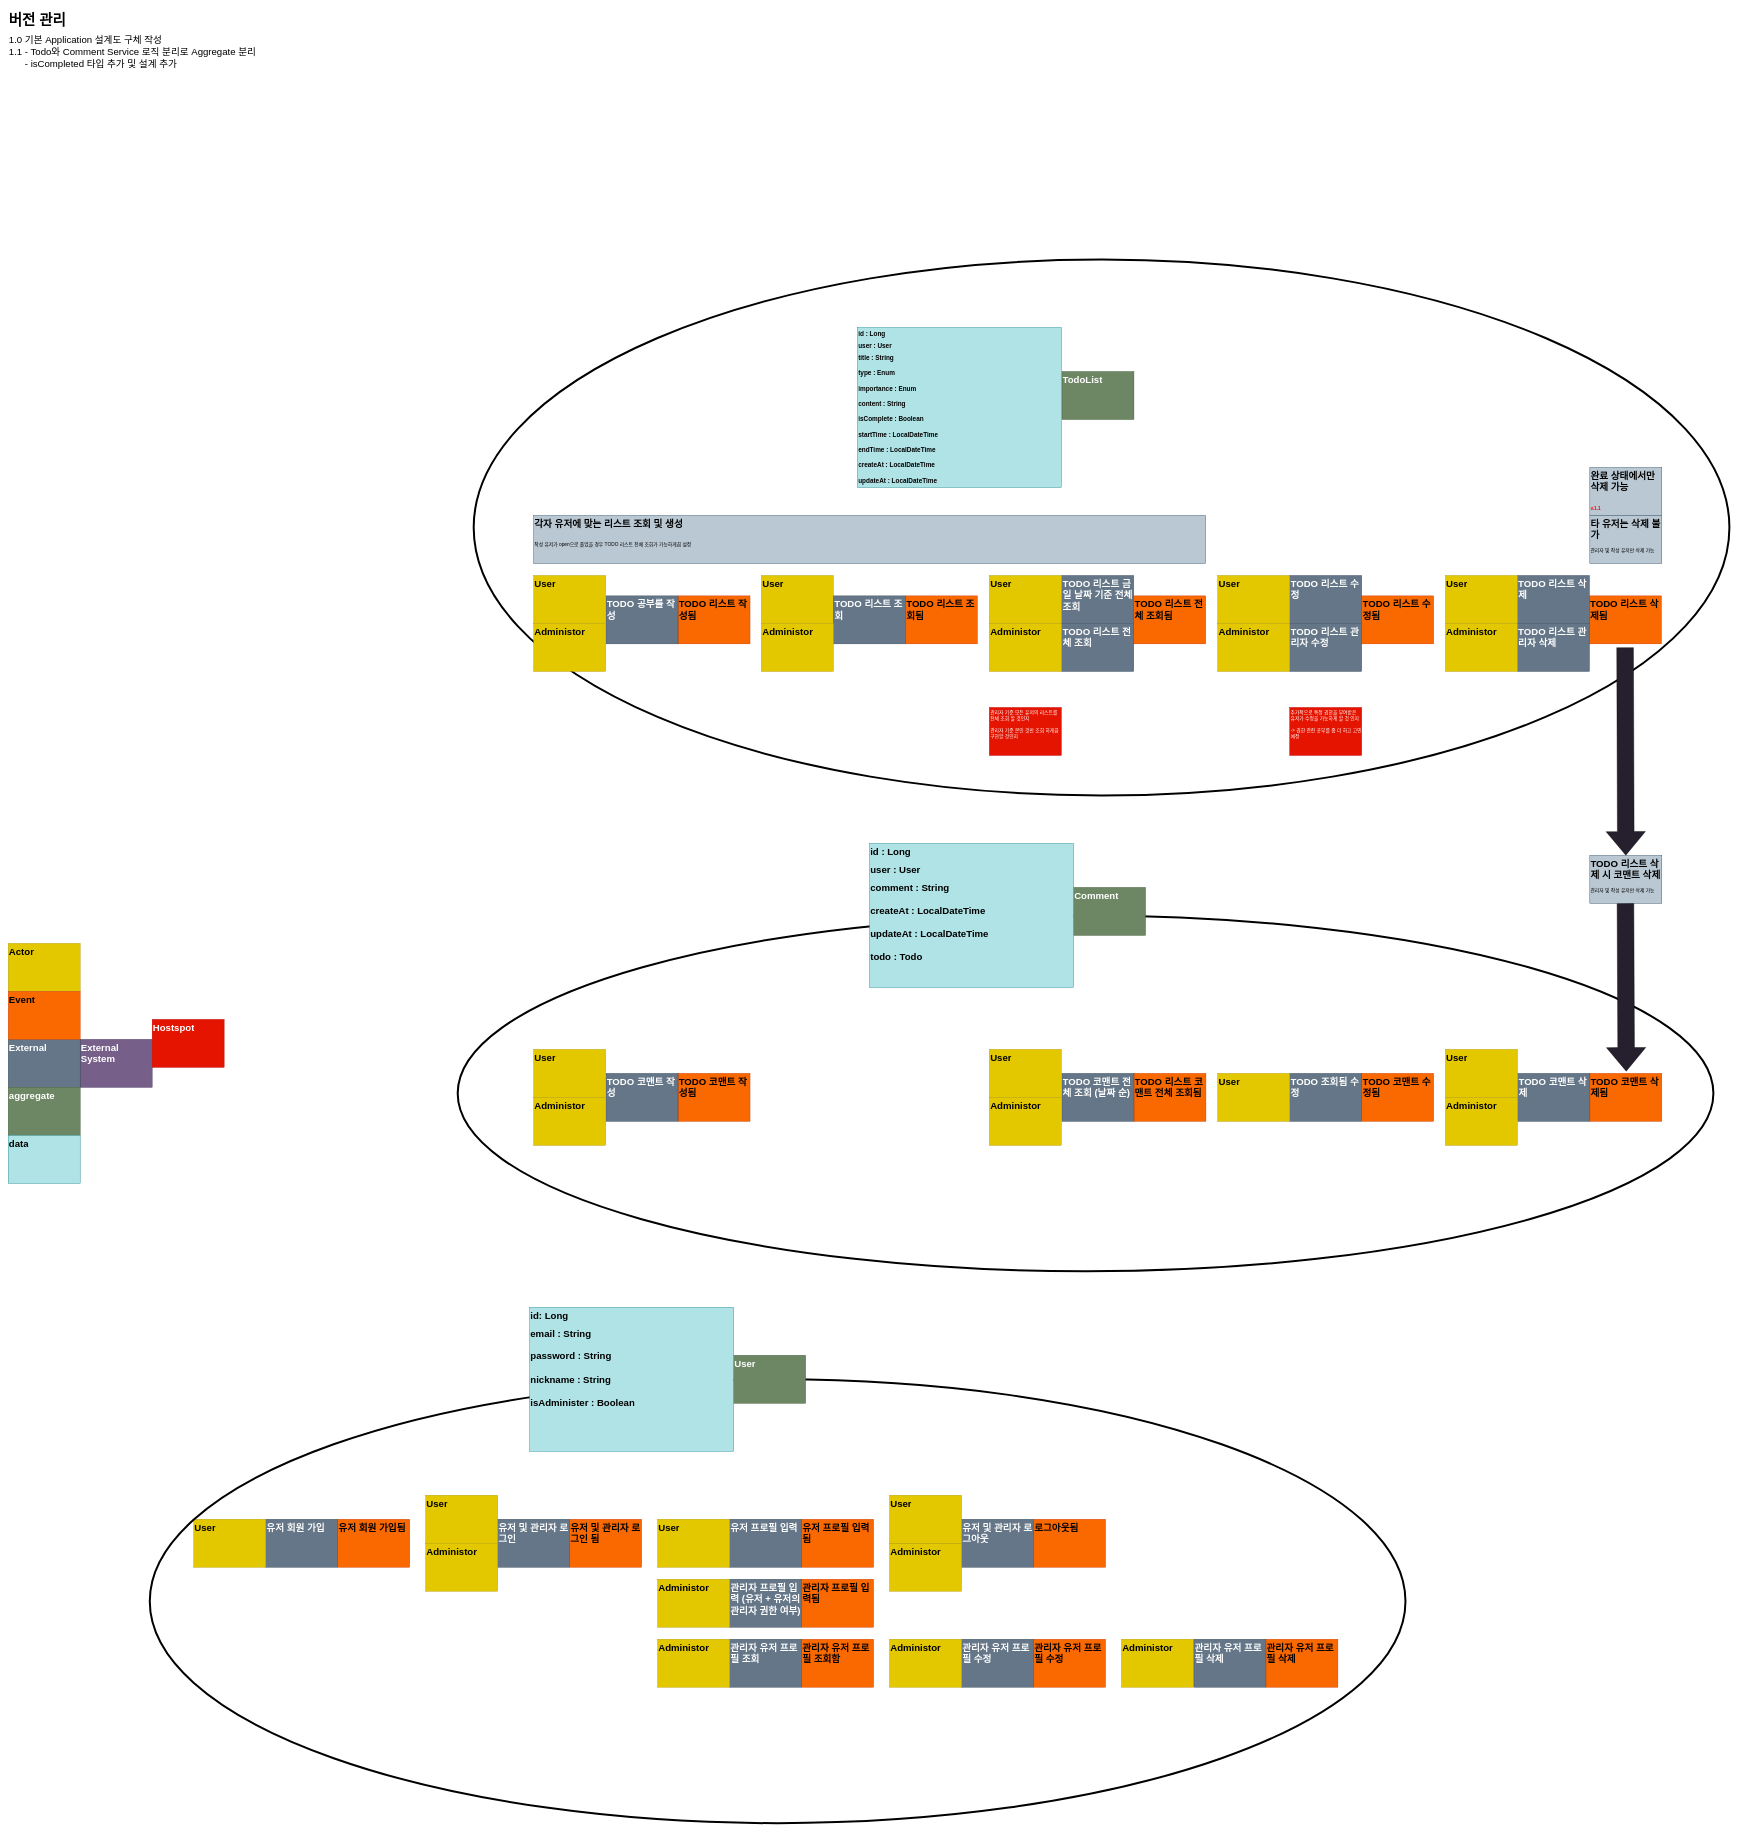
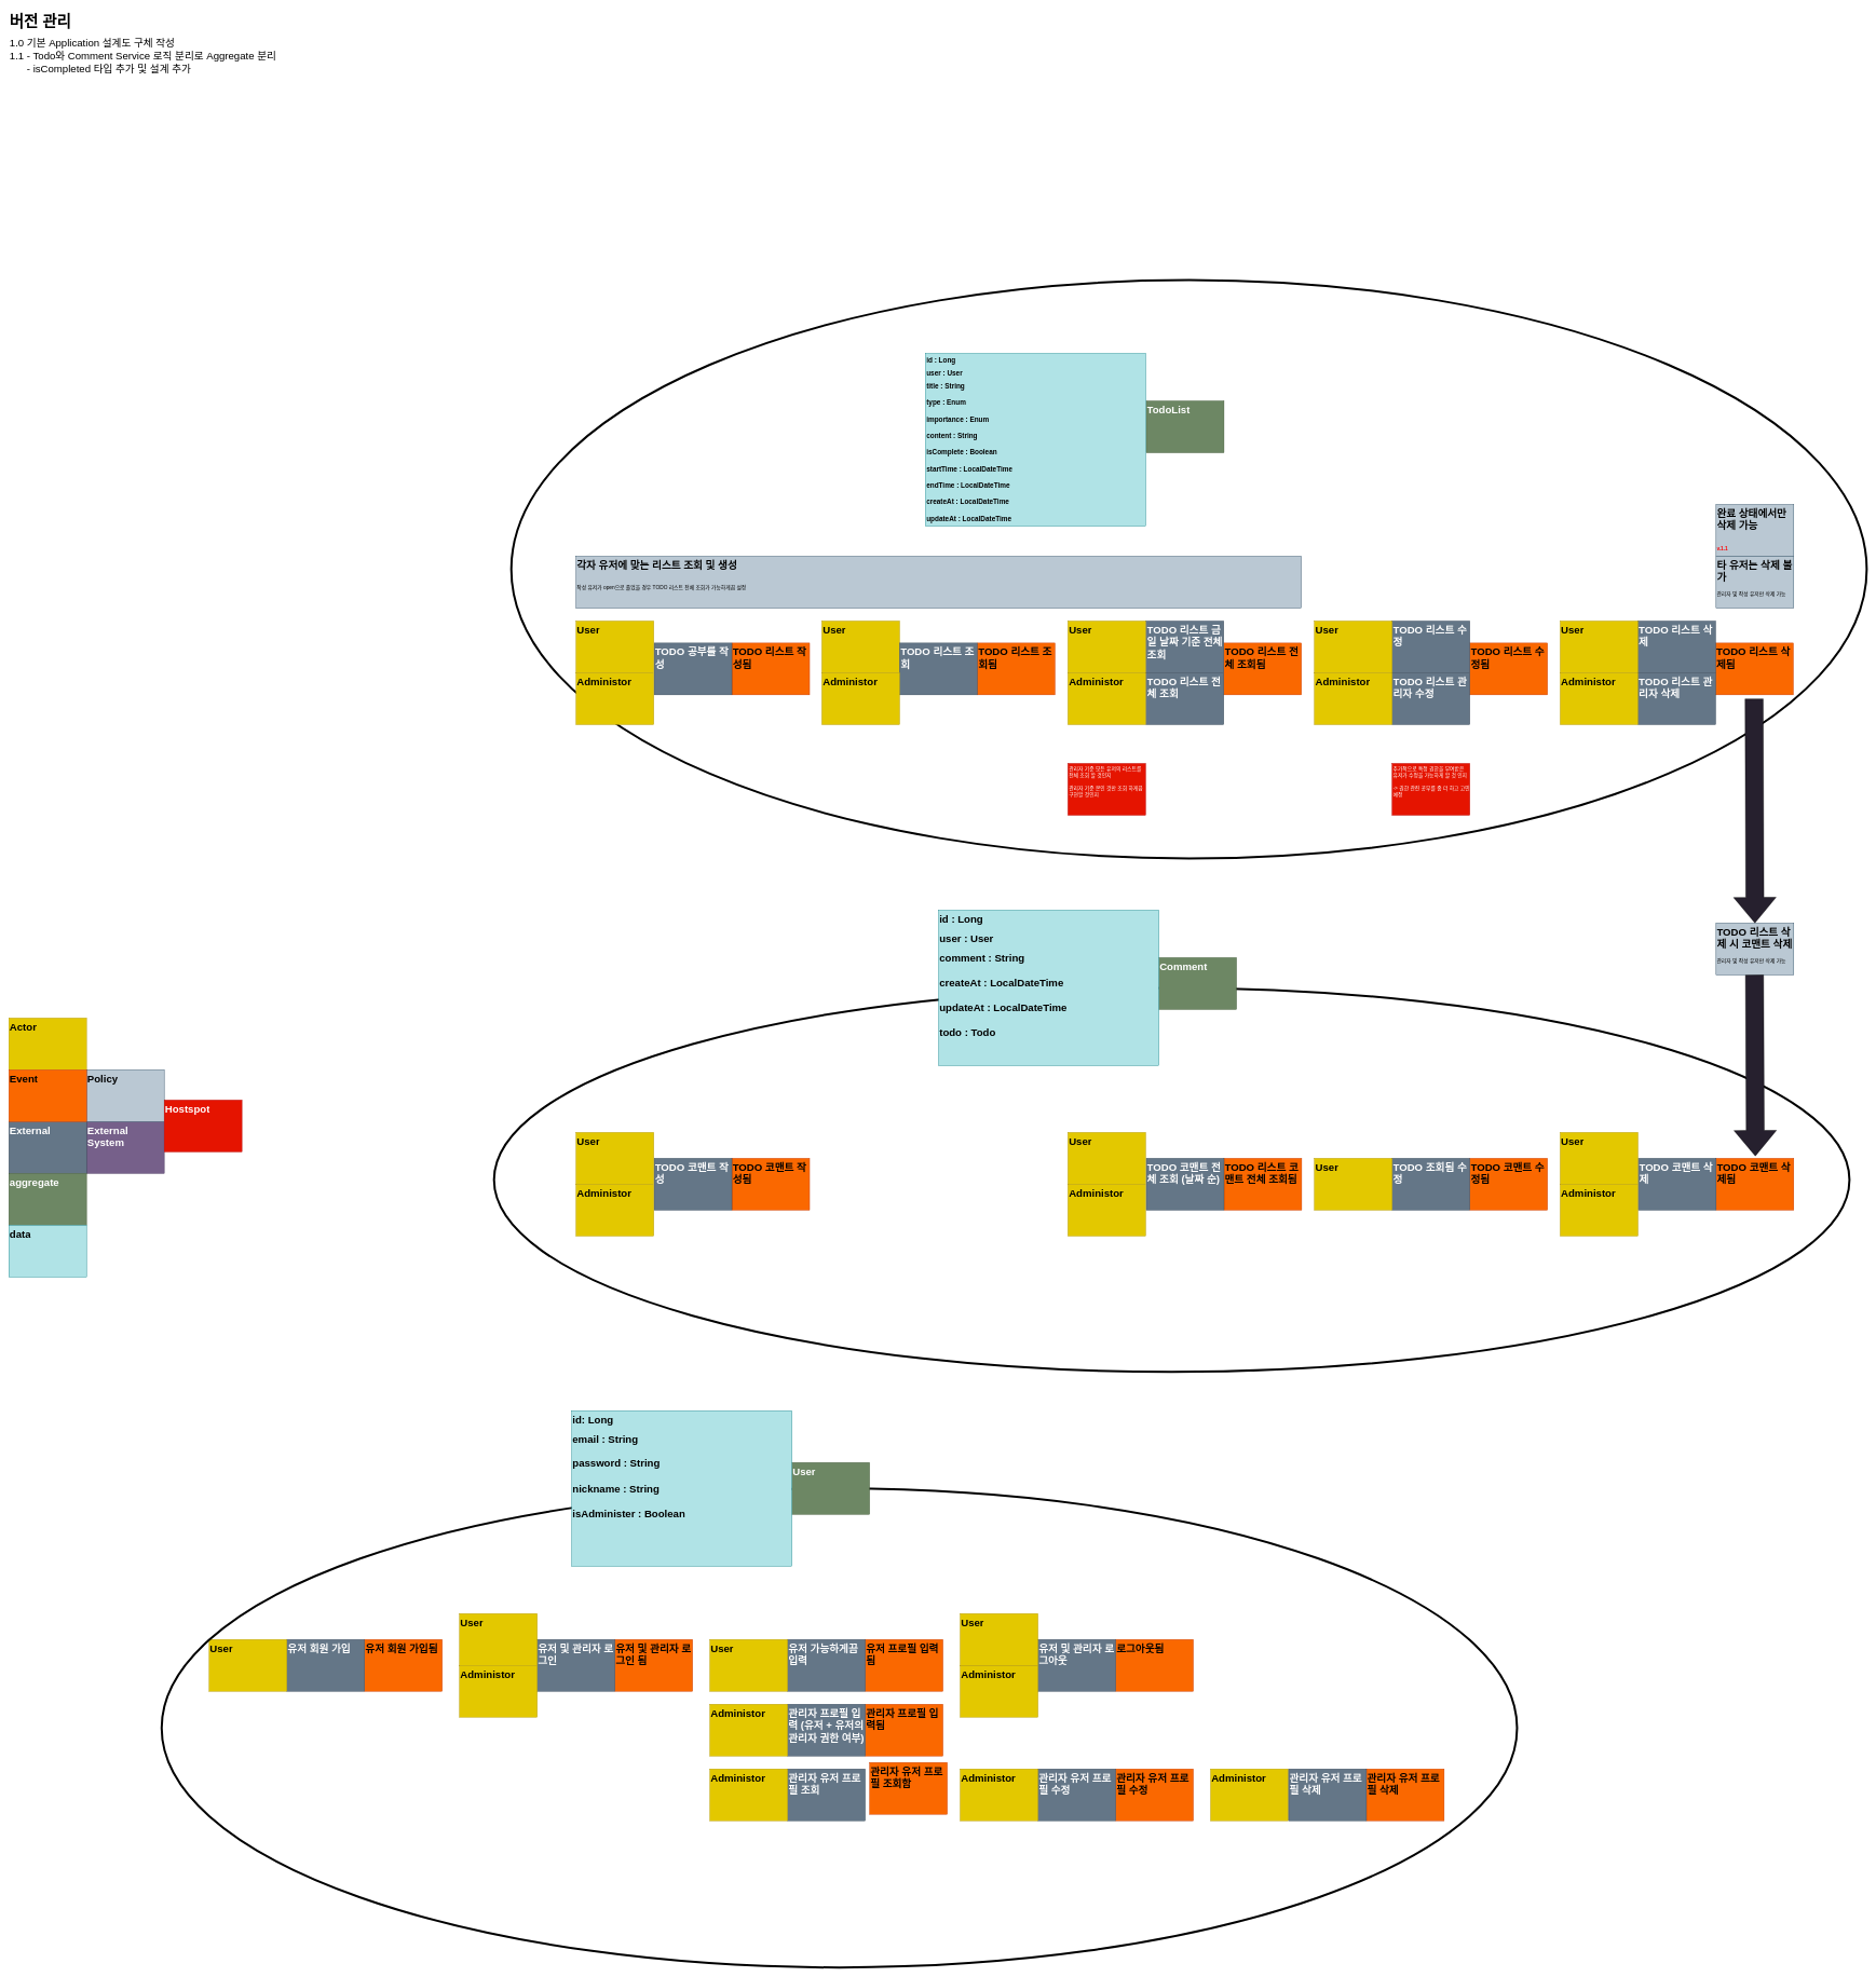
+ <mxCell id="6" value="&lt;h1 style=&quot;margin-top: 0px;&quot;&gt;Policy&lt;/h1&gt;" style="text;html=1;whiteSpace=wrap;overflow=hidden;rounded=0;fillColor=#bac8d3;strokeColor=#23445d;fontColor=#000000;" parent="1" vertex="1"><mxGeometry x="200" y="2478" width="180" height="120" as="geometry" /></mxCell>
- <mxCell id="33" value="&lt;h1 style=&quot;margin-top: 0px;&quot;&gt;유저 프로필 입력&lt;/h1&gt;" style="text;html=1;whiteSpace=wrap;overflow=hidden;rounded=0;fillColor=#647687;fontColor=#ffffff;strokeColor=#314354;" parent="1" vertex="1"><mxGeometry x="1824" y="3798" width="180" height="120" as="geometry" /></mxCell>
+ <mxCell id="33" value="&lt;h1 style=&quot;margin-top: 0px;&quot;&gt;유저 가능하게끔 입력&lt;/h1&gt;" style="text;html=1;whiteSpace=wrap;overflow=hidden;rounded=0;fillColor=#647687;fontColor=#ffffff;strokeColor=#314354;" parent="1" vertex="1"><mxGeometry x="1824" y="3798" width="180" height="120" as="geometry" /></mxCell>
- <mxCell id="45" value="&lt;h1 style=&quot;margin-top: 0px;&quot;&gt;관리자 유저 프로필 조회함&lt;/h1&gt;" style="text;html=1;whiteSpace=wrap;overflow=hidden;rounded=0;fillColor=#fa6800;fontColor=#000000;strokeColor=#C73500;" parent="1" vertex="1"><mxGeometry x="2004" y="4098" width="180" height="120" as="geometry" /></mxCell>
+ <mxCell id="45" value="&lt;h1 style=&quot;margin-top: 0px;&quot;&gt;관리자 유저 프로필 조회함&lt;/h1&gt;" style="text;html=1;whiteSpace=wrap;overflow=hidden;rounded=0;fillColor=#fa6800;fontColor=#000000;strokeColor=#C73500;" parent="1" vertex="1"><mxGeometry x="2014" y="4083" width="180" height="120" as="geometry" /></mxCell>
